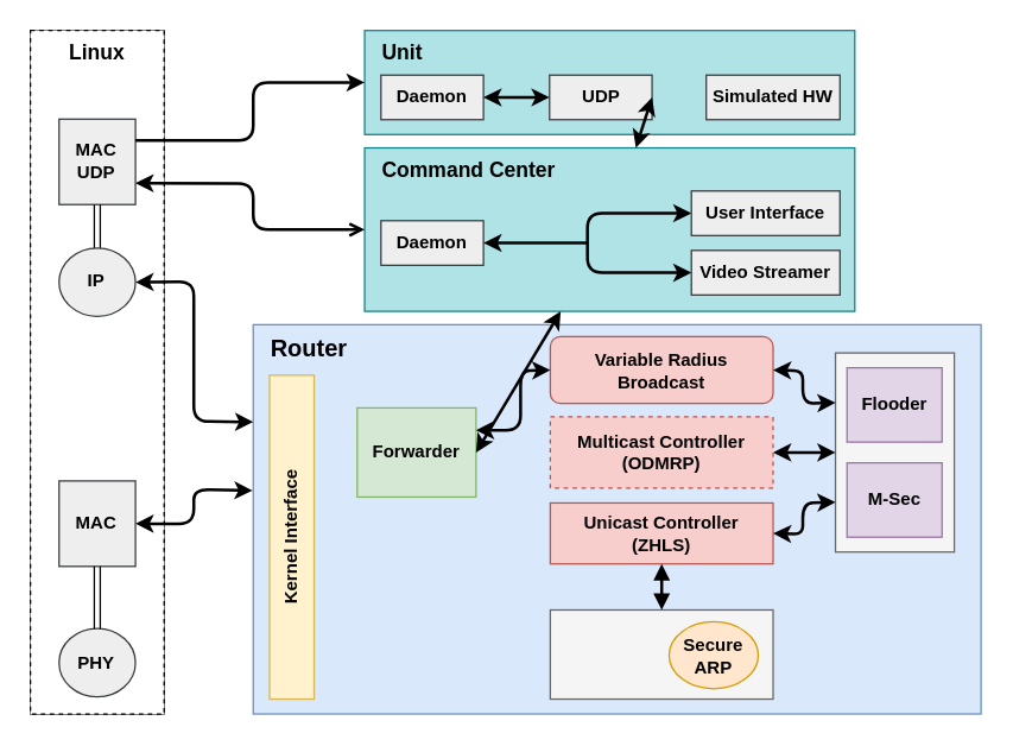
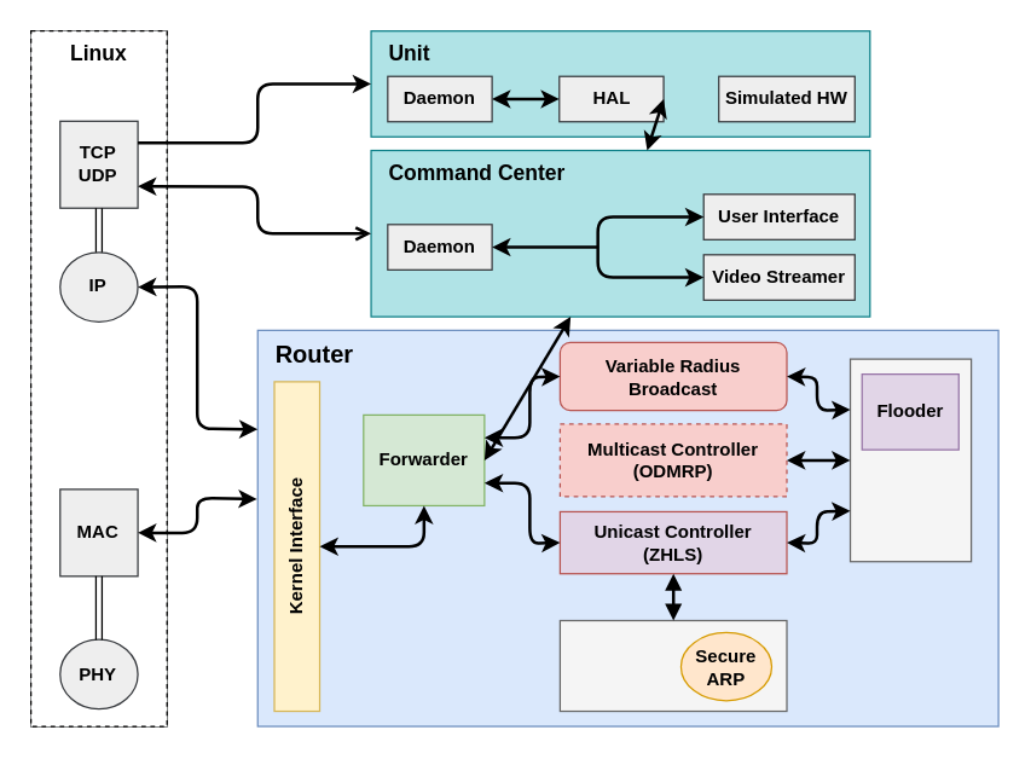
- <mxCell id="25" value="&lt;b&gt;UDP&lt;/b&gt;" style="rounded=0;whiteSpace=wrap;html=1;align=center;fillColor=#eeeeee;strokeColor=#36393d;" parent="1" vertex="1"><mxGeometry x="369.5" y="50" width="69" height="30" as="geometry" /></mxCell>
+ <mxCell id="25" value="&lt;b&gt;HAL&lt;/b&gt;" style="rounded=0;whiteSpace=wrap;html=1;align=center;fillColor=#eeeeee;strokeColor=#36393d;" parent="1" vertex="1"><mxGeometry x="369.5" y="50" width="69" height="30" as="geometry" /></mxCell>
- <mxCell id="6" value="MAC&lt;br&gt;UDP" style="rounded=0;whiteSpace=wrap;html=1;fontStyle=1;fillColor=#eeeeee;strokeColor=#36393d;" parent="4" vertex="1"><mxGeometry x="19.286" y="59.643" width="51.429" height="57.5" as="geometry" /></mxCell>
+ <mxCell id="6" value="TCP&lt;br&gt;UDP" style="rounded=0;whiteSpace=wrap;html=1;fontStyle=1;fillColor=#eeeeee;strokeColor=#36393d;" parent="4" vertex="1"><mxGeometry x="19.286" y="59.643" width="51.429" height="57.5" as="geometry" /></mxCell>
+ <mxCell id="41" value="" style="endArrow=classic;startArrow=classic;html=1;strokeWidth=2;entryX=1;entryY=0.75;entryDx=0;entryDy=0;exitX=0;exitY=0.5;exitDx=0;exitDy=0;" parent="1" source="15" target="13" edge="1"><mxGeometry width="50" height="50" relative="1" as="geometry"><mxPoint x="320" y="360" as="sourcePoint" /><mxPoint x="370" y="310" as="targetPoint" /><Array as="points"><mxPoint x="350" y="359" /><mxPoint x="350" y="319" /></Array></mxGeometry></mxCell>
- <mxCell id="18" value="&lt;b&gt;M-Sec&lt;/b&gt;" style="rounded=0;whiteSpace=wrap;html=1;align=center;fillColor=#e1d5e7;strokeColor=#9673a6;" parent="1" vertex="1"><mxGeometry x="569.75" y="311" width="64" height="50" as="geometry" /></mxCell>
- <mxCell id="15" value="Unicast Controller &lt;br&gt;(ZHLS)" style="rounded=0;whiteSpace=wrap;html=1;align=center;fontStyle=1;fillColor=#f8cecc;strokeColor=#b85450;" parent="1" vertex="1"><mxGeometry x="370" y="338" width="150" height="41" as="geometry" /></mxCell>
+ <mxCell id="15" value="Unicast Controller &lt;br&gt;(ZHLS)" style="rounded=0;whiteSpace=wrap;html=1;align=center;fontStyle=1;fillColor=#e1d5e7;strokeColor=#b85450;" parent="1" vertex="1"><mxGeometry x="370" y="338" width="150" height="41" as="geometry" /></mxCell>
+ <mxCell id="42" value="" style="endArrow=classic;startArrow=classic;html=1;strokeWidth=2;entryX=1;entryY=0.5;entryDx=0;entryDy=0;exitX=0.5;exitY=1;exitDx=0;exitDy=0;" parent="1" source="13" target="12" edge="1"><mxGeometry width="50" height="50" relative="1" as="geometry"><mxPoint x="260" y="330" as="sourcePoint" /><mxPoint x="310" y="280" as="targetPoint" /><Array as="points"><mxPoint x="280" y="361" /></Array></mxGeometry></mxCell>
